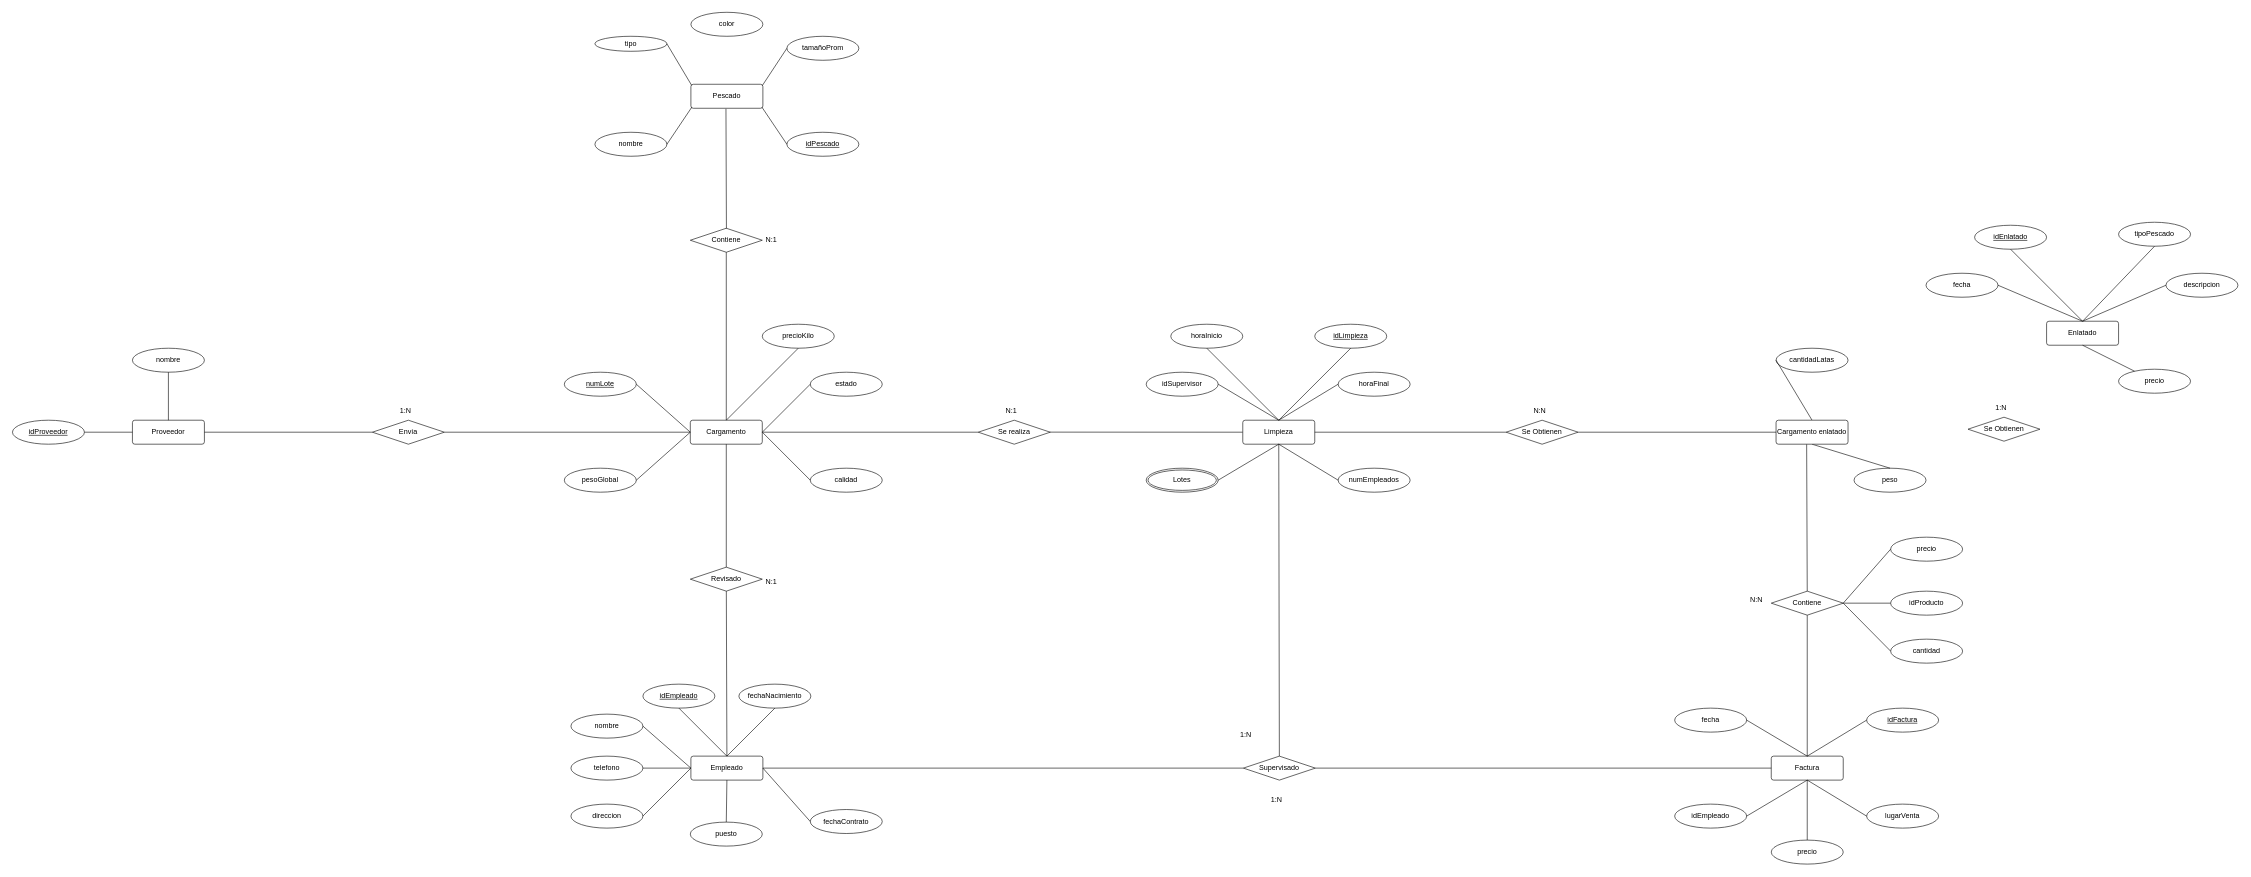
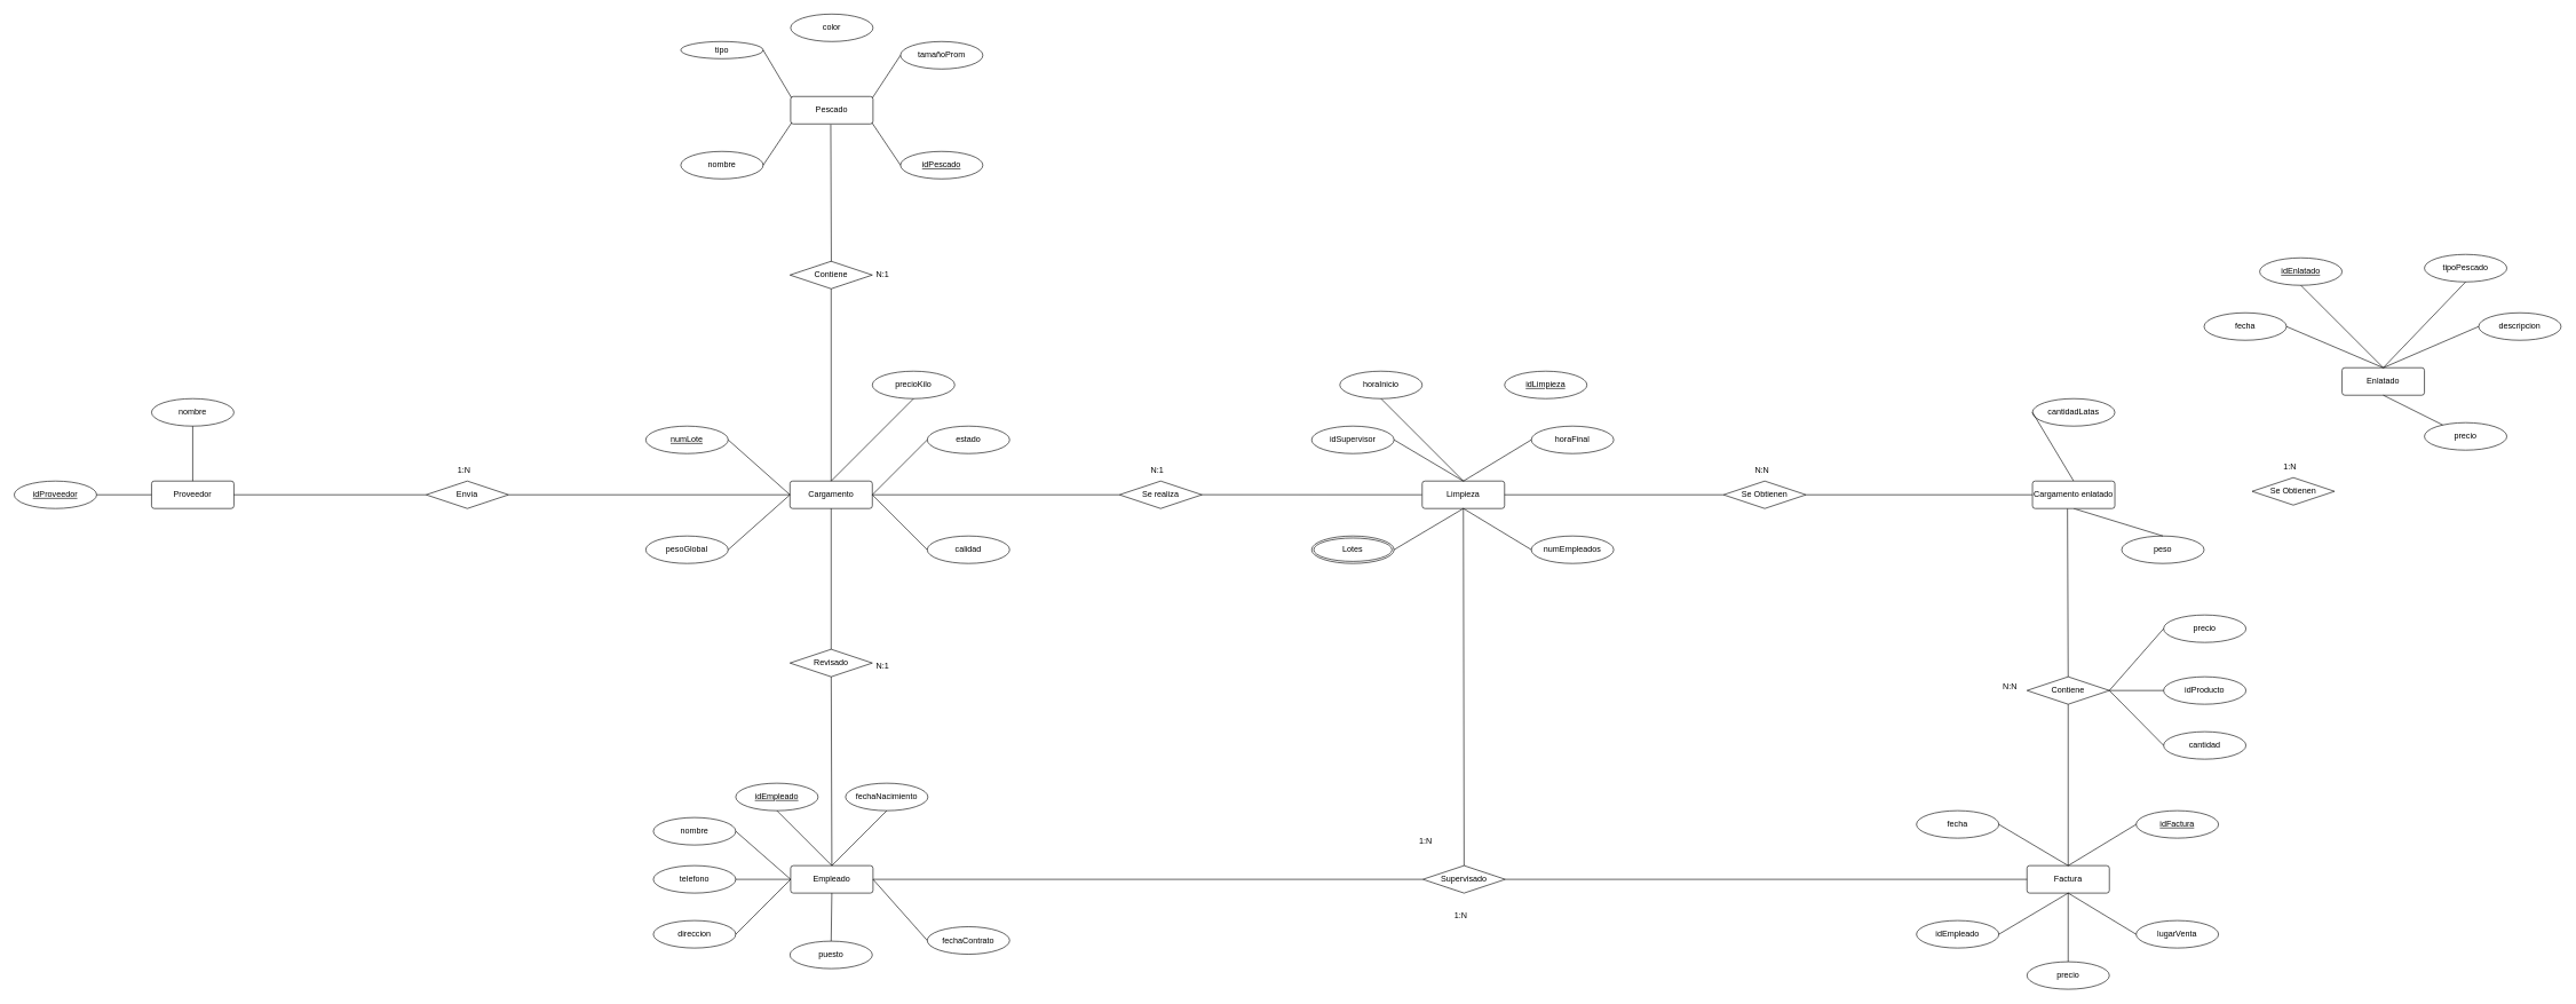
- <mxCell id="59" value="" style="endArrow=none;html=1;rounded=0;exitX=0.5;exitY=1;exitDx=0;exitDy=0;entryX=0.5;entryY=0;entryDx=0;entryDy=0;" parent="1" source="58" target="57" edge="1"><mxGeometry relative="1" as="geometry"><mxPoint x="2130" y="620" as="sourcePoint" /><mxPoint x="2050" y="700" as="targetPoint" /></mxGeometry></mxCell>
